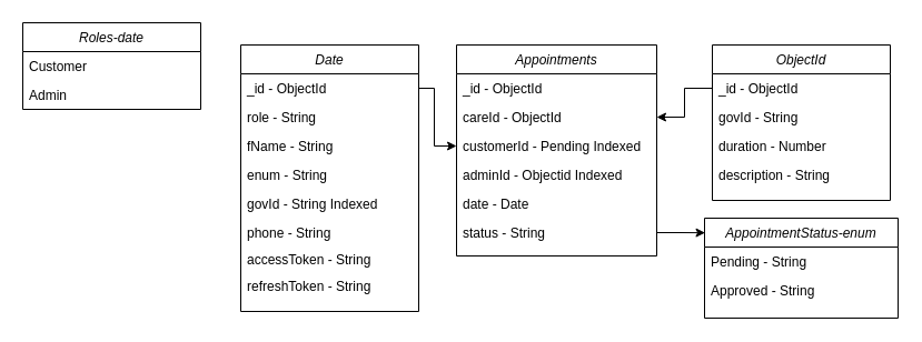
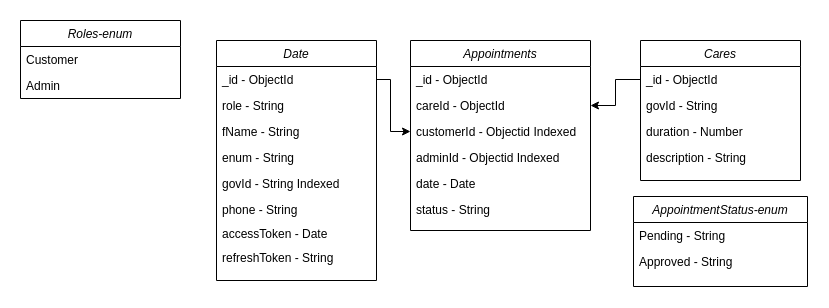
- <mxCell id="11" value="Roles-date" style="swimlane;fontStyle=2;align=center;verticalAlign=top;childLayout=stackLayout;horizontal=1;startSize=26;horizontalStack=0;resizeParent=1;resizeLast=0;collapsible=1;marginBottom=0;rounded=0;shadow=0;strokeWidth=1;" parent="1" vertex="1"><mxGeometry x="20" y="20" width="160" height="78" as="geometry"><mxRectangle x="230" y="140" width="160" height="26" as="alternateBounds" /></mxGeometry></mxCell>
+ <mxCell id="11" value="Roles-enum" style="swimlane;fontStyle=2;align=center;verticalAlign=top;childLayout=stackLayout;horizontal=1;startSize=26;horizontalStack=0;resizeParent=1;resizeLast=0;collapsible=1;marginBottom=0;rounded=0;shadow=0;strokeWidth=1;" parent="1" vertex="1"><mxGeometry x="20" y="20" width="160" height="78" as="geometry"><mxRectangle x="230" y="140" width="160" height="26" as="alternateBounds" /></mxGeometry></mxCell>
- <mxCell id="14" value="ObjectId" style="swimlane;fontStyle=2;align=center;verticalAlign=top;childLayout=stackLayout;horizontal=1;startSize=26;horizontalStack=0;resizeParent=1;resizeLast=0;collapsible=1;marginBottom=0;rounded=0;shadow=0;strokeWidth=1;" parent="1" vertex="1"><mxGeometry x="640" y="40" width="160" height="140" as="geometry"><mxRectangle x="210" y="30" width="160" height="26" as="alternateBounds" /></mxGeometry></mxCell>
+ <mxCell id="14" value="Cares" style="swimlane;fontStyle=2;align=center;verticalAlign=top;childLayout=stackLayout;horizontal=1;startSize=26;horizontalStack=0;resizeParent=1;resizeLast=0;collapsible=1;marginBottom=0;rounded=0;shadow=0;strokeWidth=1;" parent="1" vertex="1"><mxGeometry x="640" y="40" width="160" height="140" as="geometry"><mxRectangle x="210" y="30" width="160" height="26" as="alternateBounds" /></mxGeometry></mxCell>
- <mxCell id="22" value="customerId - Pending Indexed" style="text;align=left;verticalAlign=top;spacingLeft=4;spacingRight=4;overflow=hidden;rotatable=0;points=[[0,0.5],[1,0.5]];portConstraint=eastwest;" parent="19" vertex="1"><mxGeometry y="78" width="180" height="26" as="geometry" /></mxCell>
+ <mxCell id="22" value="customerId - Objectid Indexed" style="text;align=left;verticalAlign=top;spacingLeft=4;spacingRight=4;overflow=hidden;rotatable=0;points=[[0,0.5],[1,0.5]];portConstraint=eastwest;" parent="19" vertex="1"><mxGeometry y="78" width="180" height="26" as="geometry" /></mxCell>
- <mxCell id="31" style="edgeStyle=orthogonalEdgeStyle;rounded=0;orthogonalLoop=1;jettySize=auto;html=1;entryX=0.003;entryY=0.146;entryDx=0;entryDy=0;entryPerimeter=0;" parent="1" source="25" target="28" edge="1"><mxGeometry relative="1" as="geometry" /></mxCell>
- <mxCell id="9" value="accessToken - String" style="text;align=left;verticalAlign=top;spacingLeft=4;spacingRight=4;overflow=hidden;rotatable=0;points=[[0,0.5],[1,0.5]];portConstraint=eastwest;rounded=0;shadow=0;html=0;" parent="2" vertex="1"><mxGeometry y="180" width="160" height="24" as="geometry" /></mxCell>
+ <mxCell id="9" value="accessToken - Date" style="text;align=left;verticalAlign=top;spacingLeft=4;spacingRight=4;overflow=hidden;rotatable=0;points=[[0,0.5],[1,0.5]];portConstraint=eastwest;rounded=0;shadow=0;html=0;" parent="2" vertex="1"><mxGeometry y="180" width="160" height="24" as="geometry" /></mxCell>
